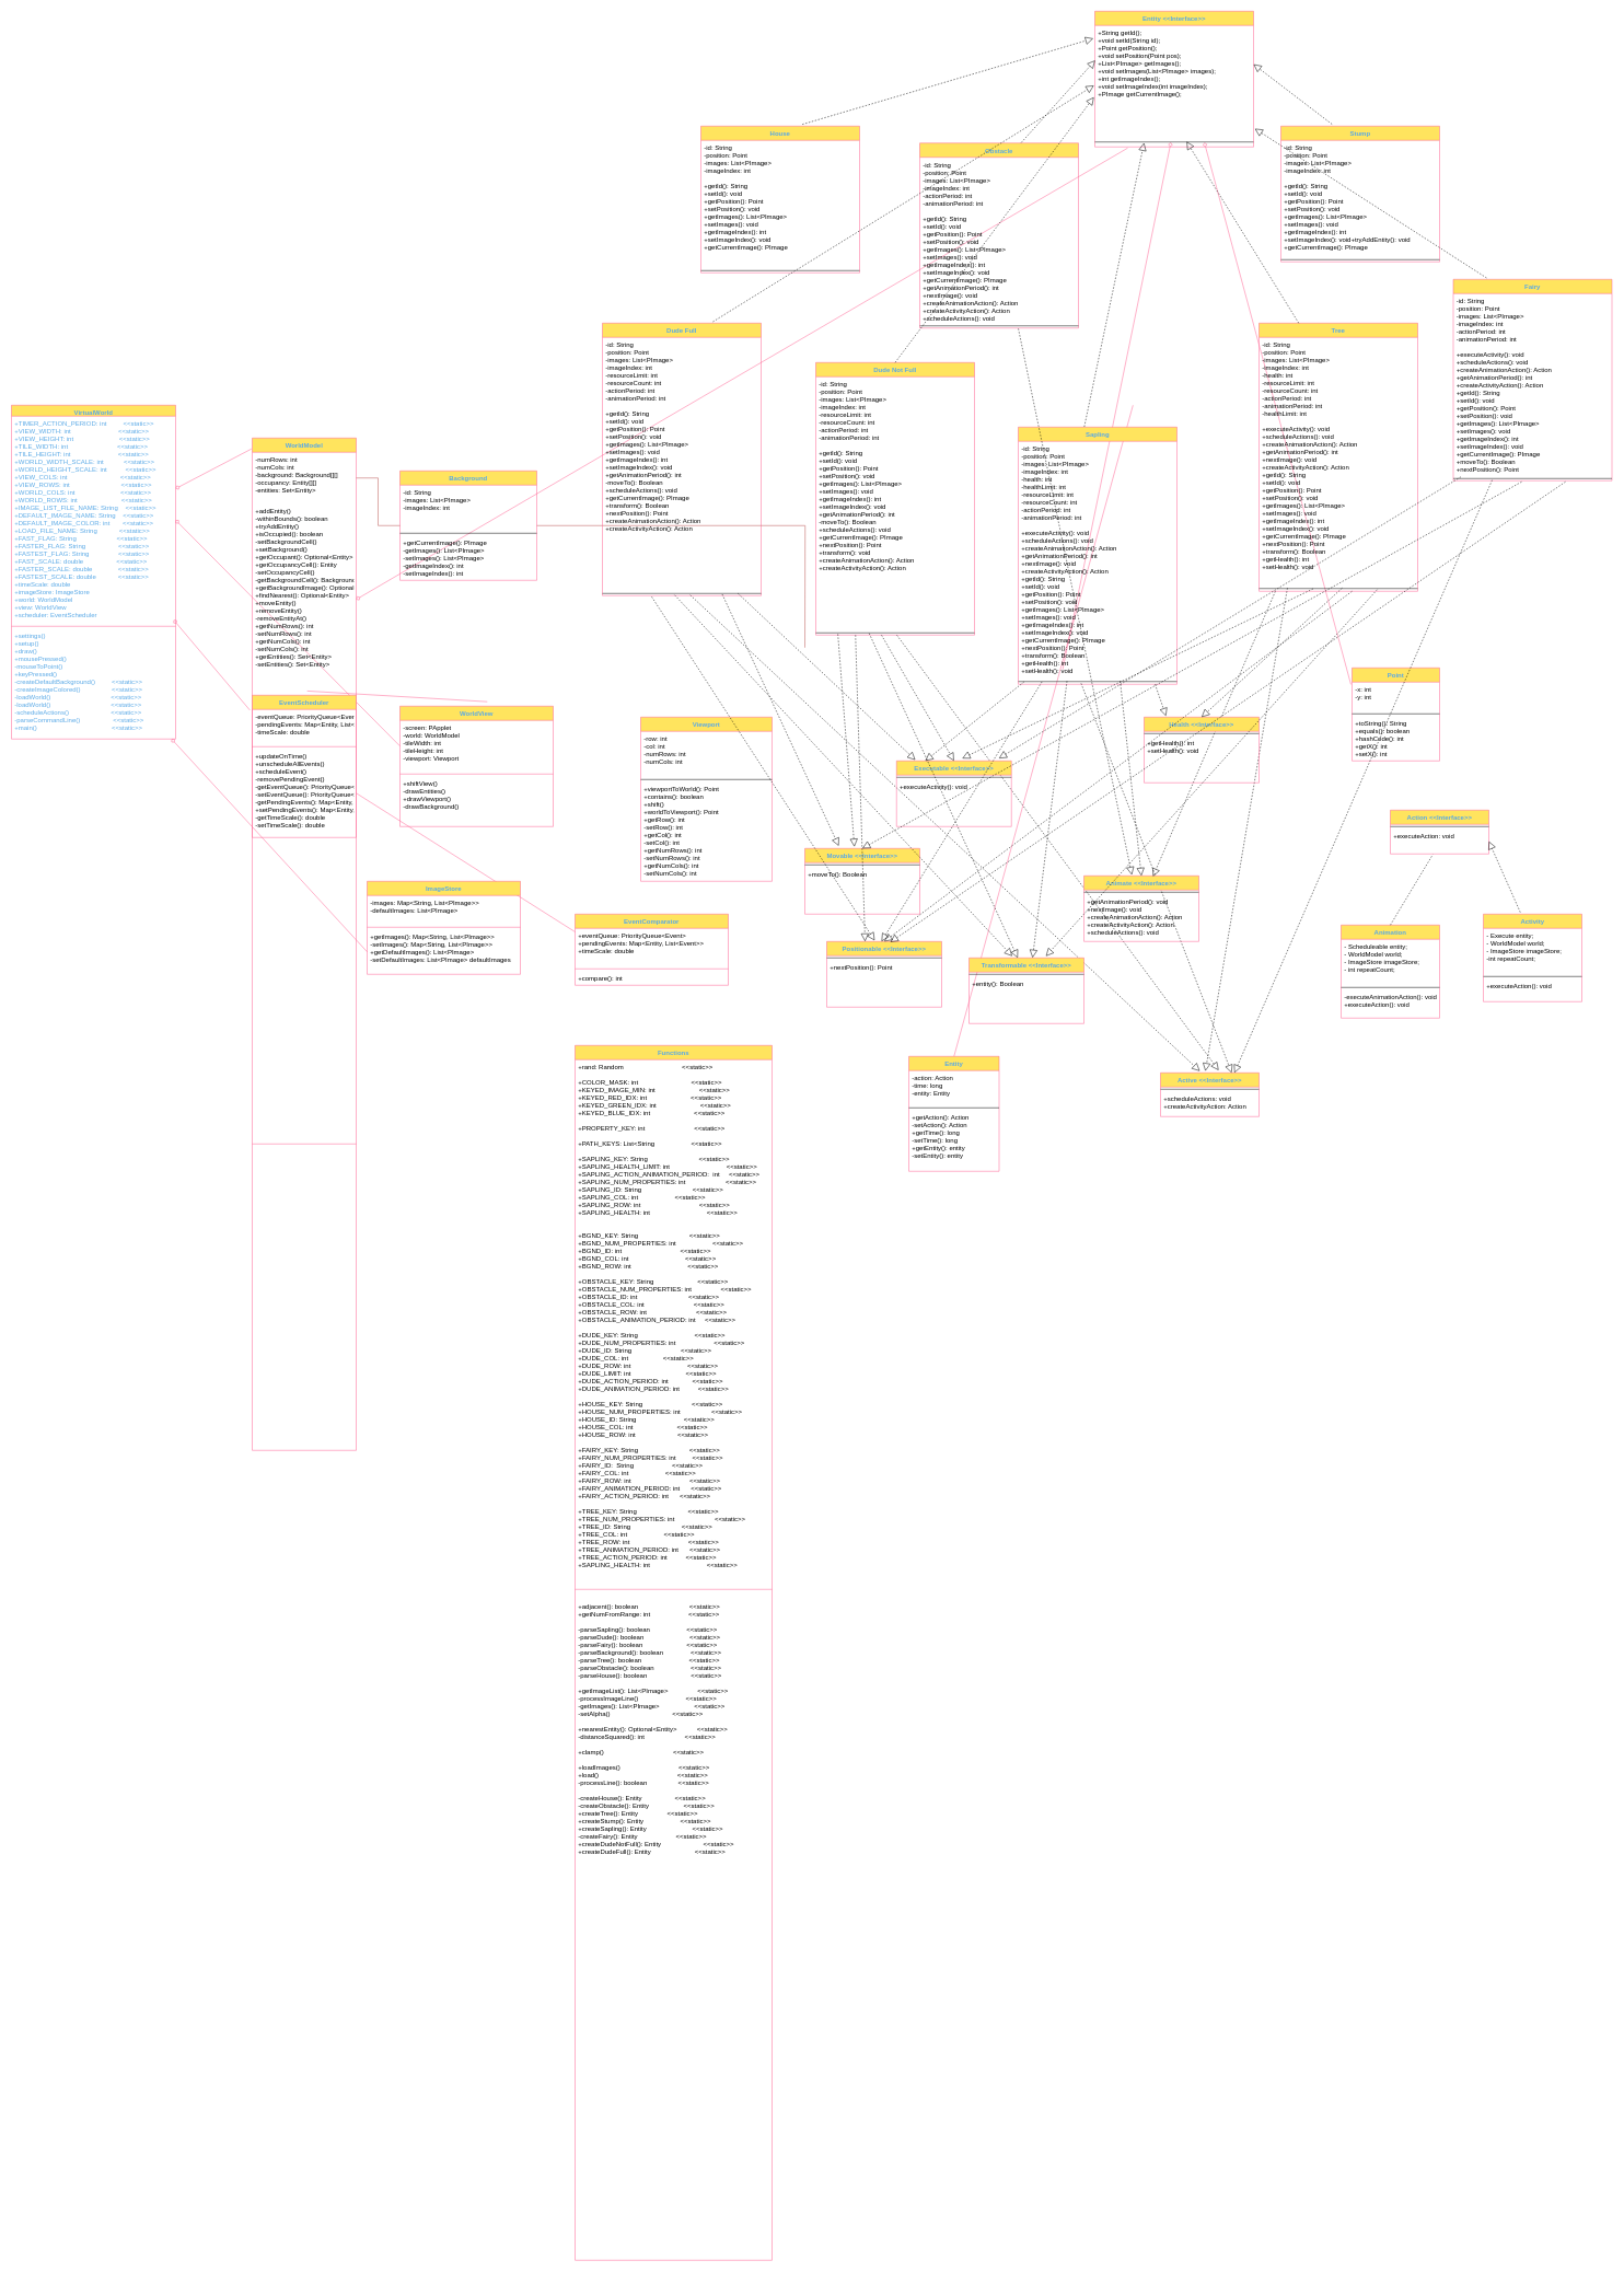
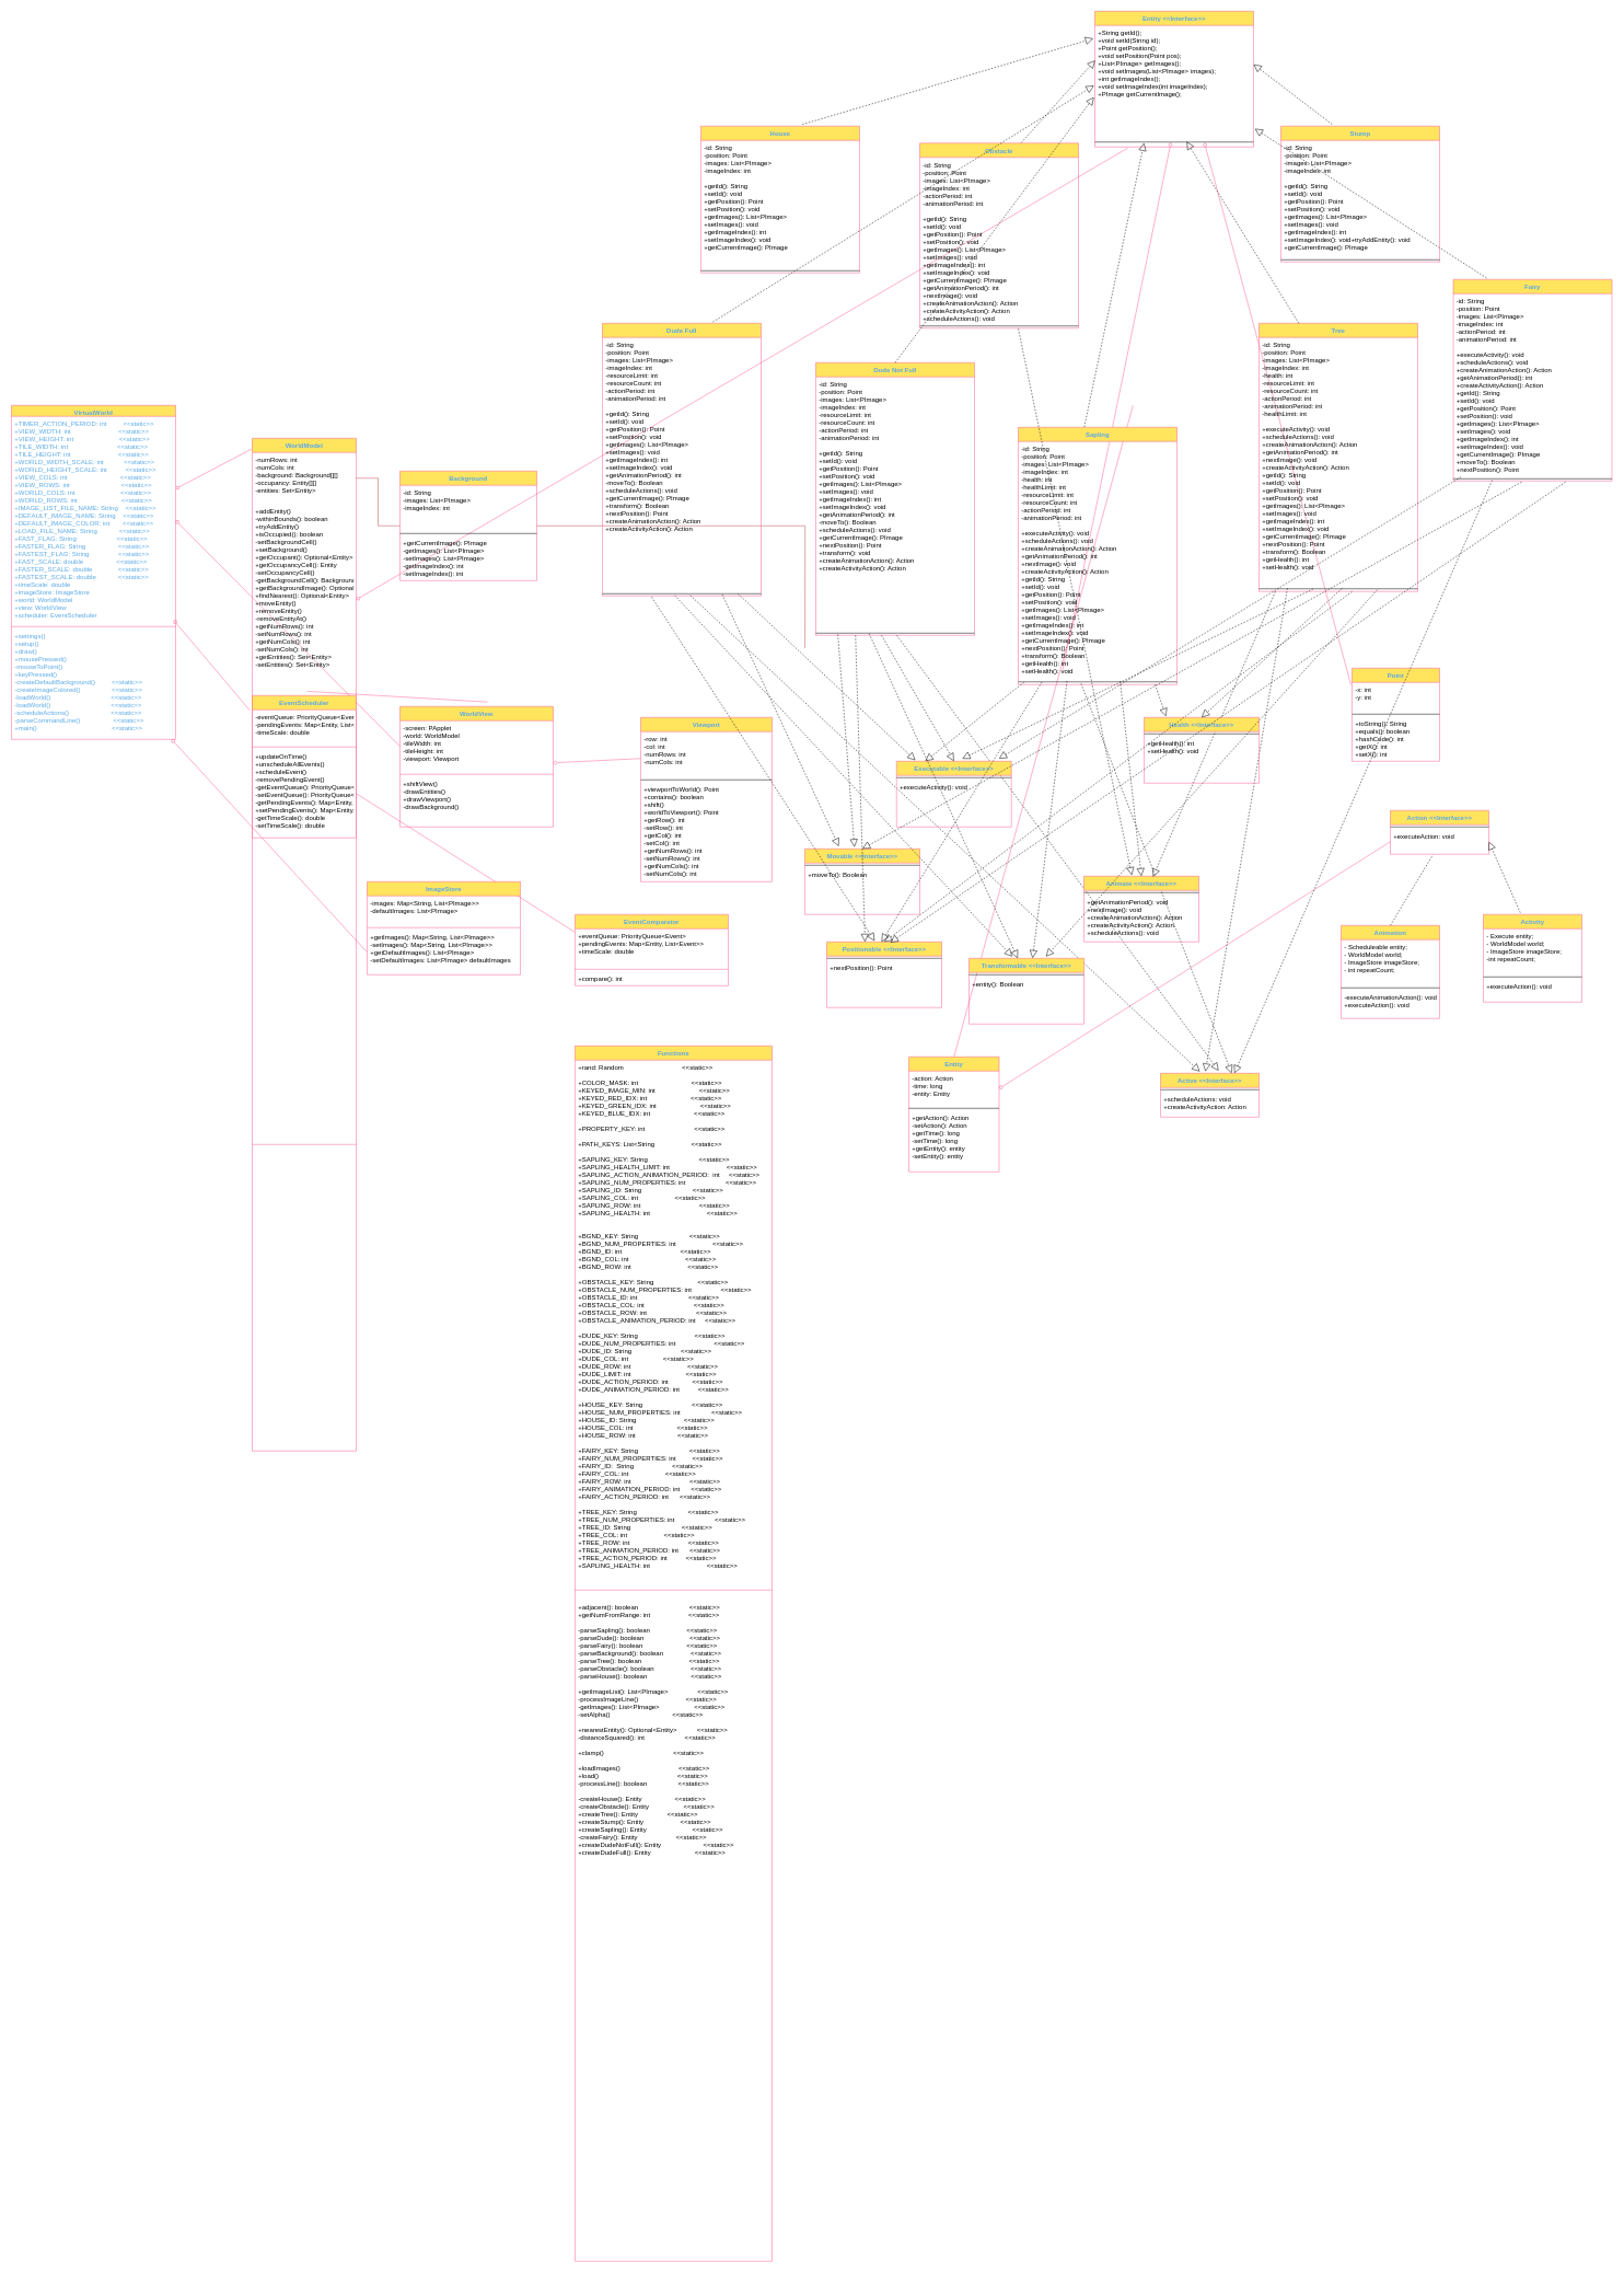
+ <mxCell id="4" value="" style="graphMlID=e2;endArrow=none;strokeColor=#FF6392;strokeWidth=1.0;startArrow=diamond;startFill=0;endFill=1;fontColor=#5AA9E6;entryX=0;entryY=0.25;entryDx=0;entryDy=0;" parent="1" source="26" target="42" edge="1"><mxGeometry relative="1" as="geometry"><mxPoint x="1268" y="1350" as="sourcePoint" /></mxGeometry></mxCell>
+ <mxCell id="11" value="" style="graphMlID=e11;endArrow=none;strokeColor=#FF6392;strokeWidth=1.0;startArrow=diamond;startFill=0;endFill=1;fontColor=#5AA9E6;exitX=1;exitY=0.5;exitDx=0;exitDy=0;entryX=0;entryY=0.5;entryDx=0;entryDy=0;" parent="1" source="47" target="65" edge="1"><mxGeometry relative="1" as="geometry"><mxPoint x="1941.14" y="1571.612" as="targetPoint" /></mxGeometry></mxCell>
